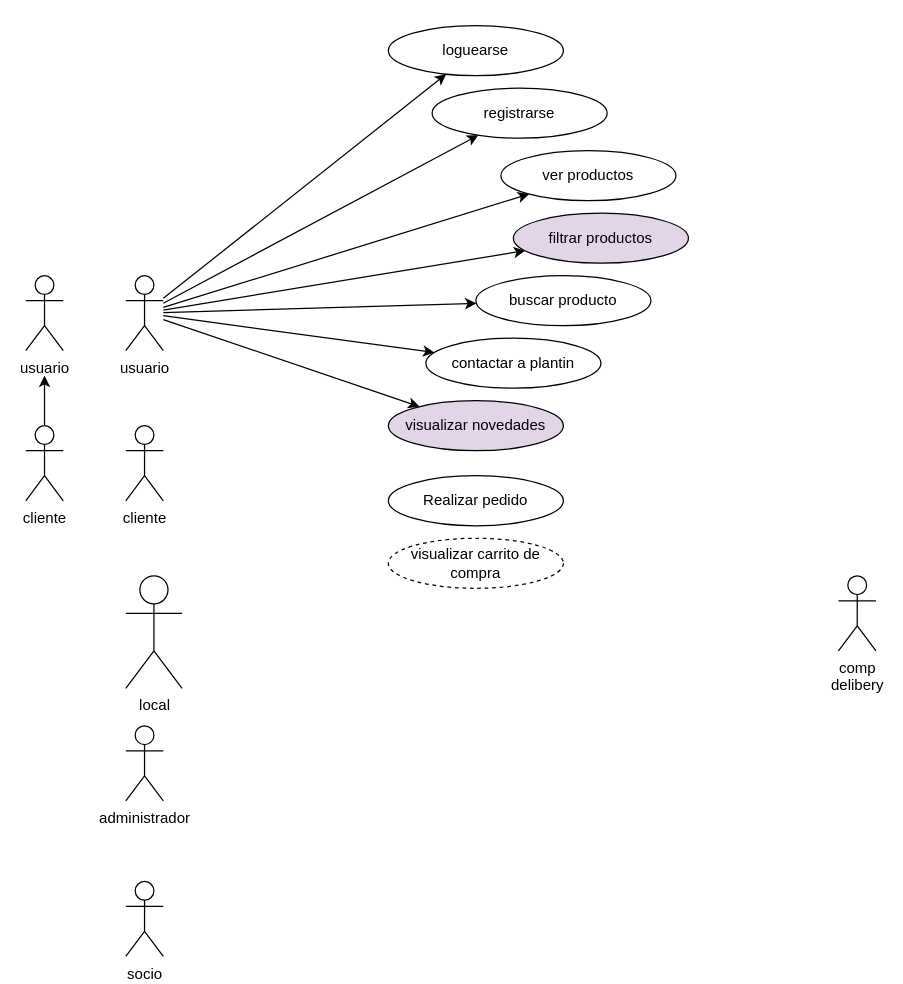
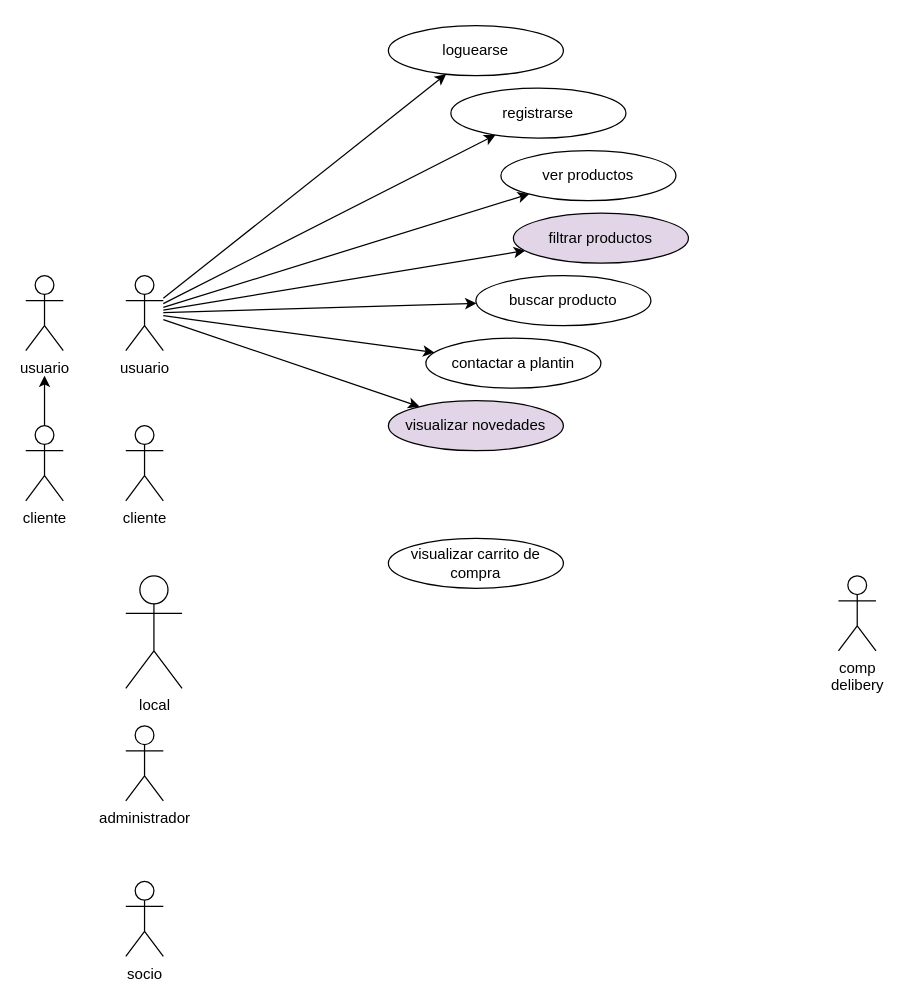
- <mxCell id="16" value="registrarse" style="ellipse;whiteSpace=wrap;html=1;" vertex="1" parent="1"><mxGeometry x="345" y="70" width="140" height="40" as="geometry" /></mxCell>
+ <mxCell id="16" value="registrarse" style="ellipse;whiteSpace=wrap;html=1;" vertex="1" parent="1"><mxGeometry x="360" y="70" width="140" height="40" as="geometry" /></mxCell>
- <mxCell id="25" value="Realizar pedido" style="ellipse;whiteSpace=wrap;html=1;" vertex="1" parent="1"><mxGeometry x="310" y="380" width="140" height="40" as="geometry" /></mxCell>
- <mxCell id="26" value="visualizar carrito de compra" style="ellipse;whiteSpace=wrap;html=1;dashed=1;" vertex="1" parent="1"><mxGeometry x="310" y="430" width="140" height="40" as="geometry" /></mxCell>
+ <mxCell id="26" value="visualizar carrito de compra" style="ellipse;whiteSpace=wrap;html=1;" vertex="1" parent="1"><mxGeometry x="310" y="430" width="140" height="40" as="geometry" /></mxCell>
